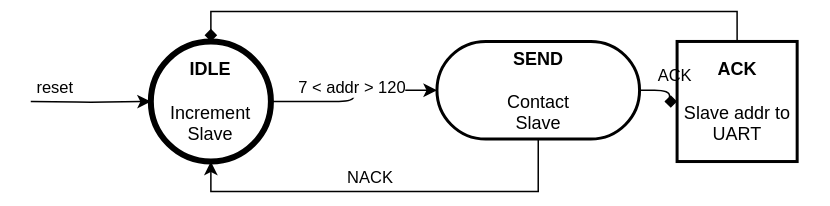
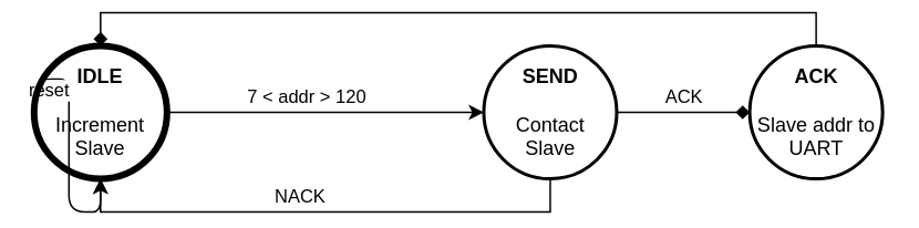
- <mxCell id="11" value="&lt;div&gt;&lt;b&gt;SEND&lt;/b&gt;&lt;/div&gt;&lt;div&gt;&lt;b&gt;&lt;br&gt;&lt;/b&gt;&lt;/div&gt;&lt;div&gt;Contact&lt;/div&gt;&lt;div&gt;Slave&lt;br&gt;&lt;/div&gt;" style="rounded=1;whiteSpace=wrap;html=1;strokeWidth=2;fillColor=none;arcSize=50;overflow=visible;" parent="1" vertex="1"><mxGeometry x="290.62" y="20" width="135" height="65" as="geometry" /></mxCell>
+ <mxCell id="11" value="&lt;div&gt;&lt;b&gt;SEND&lt;/b&gt;&lt;/div&gt;&lt;div&gt;&lt;b&gt;&lt;br&gt;&lt;/b&gt;&lt;/div&gt;&lt;div&gt;Contact&lt;/div&gt;&lt;div&gt;Slave&lt;br&gt;&lt;/div&gt;" style="rounded=1;whiteSpace=wrap;html=1;strokeWidth=2;fillColor=none;arcSize=50;overflow=visible;" parent="1" vertex="1"><mxGeometry x="290.62" y="20" width="80" height="80" as="geometry" /></mxCell>
- <mxCell id="6" value="&lt;div&gt;&lt;b&gt;IDLE&lt;/b&gt;&lt;/div&gt;&lt;div&gt;&lt;b&gt;&lt;br&gt;&lt;/b&gt;&lt;/div&gt;&lt;div&gt;Increment&lt;/div&gt;&lt;div&gt;Slave&lt;br&gt;&lt;/div&gt;" style="rounded=1;whiteSpace=wrap;html=1;strokeWidth=4;fillColor=none;arcSize=50;overflow=visible;" parent="1" vertex="1"><mxGeometry x="100" y="20" width="80" height="80" as="geometry" /></mxCell>
+ <mxCell id="6" value="&lt;div&gt;&lt;b&gt;IDLE&lt;/b&gt;&lt;/div&gt;&lt;div&gt;&lt;b&gt;&lt;br&gt;&lt;/b&gt;&lt;/div&gt;&lt;div&gt;Increment&lt;/div&gt;&lt;div&gt;Slave&lt;br&gt;&lt;/div&gt;" style="rounded=1;whiteSpace=wrap;html=1;strokeWidth=4;fillColor=none;arcSize=50;overflow=visible;" parent="1" vertex="1"><mxGeometry x="20" y="20" width="80" height="80" as="geometry" /></mxCell>
- <mxCell id="13" value="&lt;div&gt;&lt;b&gt;ACK&lt;/b&gt;&lt;/div&gt;&lt;div&gt;&lt;br&gt;&lt;/div&gt;&lt;div&gt;Slave addr to&lt;br&gt;UART&lt;b&gt;&lt;br&gt;&lt;/b&gt;&lt;/div&gt;" style="whiteSpace=wrap;html=1;strokeWidth=2;fillColor=none;arcSize=50;overflow=visible;rounded=0;" parent="1" vertex="1"><mxGeometry x="450.62" y="20" width="80" height="80" as="geometry" /></mxCell>
+ <mxCell id="13" value="&lt;div&gt;&lt;b&gt;ACK&lt;/b&gt;&lt;/div&gt;&lt;div&gt;&lt;br&gt;&lt;/div&gt;&lt;div&gt;Slave addr to&lt;br&gt;UART&lt;b&gt;&lt;br&gt;&lt;/b&gt;&lt;/div&gt;" style="rounded=1;whiteSpace=wrap;html=1;strokeWidth=2;fillColor=none;arcSize=50;overflow=visible;" parent="1" vertex="1"><mxGeometry x="450.62" y="20" width="80" height="80" as="geometry" /></mxCell>
